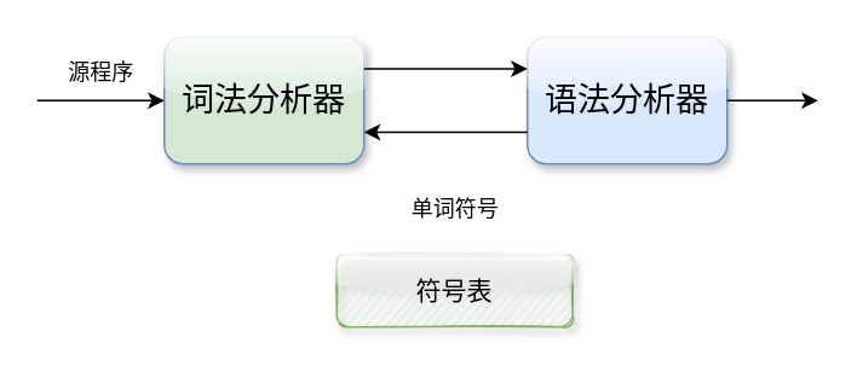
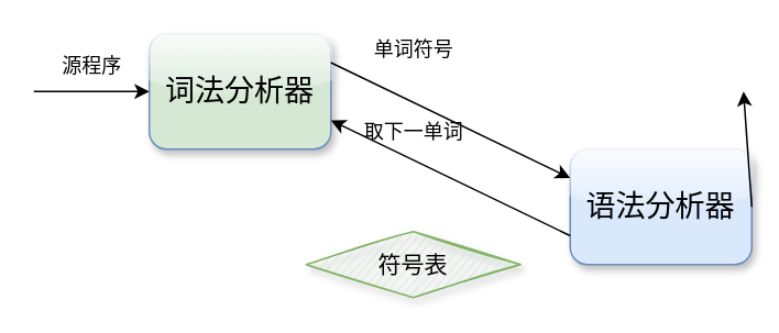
- <mxCell id="3" value="&lt;font style=&quot;font-size: 18px&quot;&gt;语法分析器&lt;/font&gt;" style="rounded=1;whiteSpace=wrap;html=1;fillColor=#dae8fc;strokeColor=#6c8ebf;glass=1;shadow=1;sketch=0;" vertex="1" parent="1"><mxGeometry x="290" y="20" width="110" height="70" as="geometry" /></mxCell>
+ <mxCell id="3" value="&lt;font style=&quot;font-size: 18px&quot;&gt;语法分析器&lt;/font&gt;" style="rounded=1;whiteSpace=wrap;html=1;fillColor=#dae8fc;strokeColor=#6c8ebf;glass=1;shadow=1;sketch=0;" vertex="1" parent="1"><mxGeometry x="345" y="90" width="110" height="70" as="geometry" /></mxCell>
+ <mxCell id="10" value="取下一单词" style="text;html=1;align=center;verticalAlign=middle;resizable=0;points=[];autosize=1;" vertex="1" parent="1"><mxGeometry x="210" y="70" width="80" height="20" as="geometry" /></mxCell>
- <mxCell id="9" value="单词符号" style="text;html=1;align=center;verticalAlign=middle;resizable=0;points=[];autosize=1;" vertex="1" parent="1"><mxGeometry x="220" y="105" width="60" height="20" as="geometry" /></mxCell>
+ <mxCell id="9" value="单词符号" style="text;html=1;align=center;verticalAlign=middle;resizable=0;points=[];autosize=1;" vertex="1" parent="1"><mxGeometry x="220" y="20" width="60" height="20" as="geometry" /></mxCell>
- <mxCell id="4" value="&lt;font style=&quot;font-size: 14px&quot;&gt;符号表&lt;/font&gt;" style="rounded=1;whiteSpace=wrap;html=1;sketch=1;glass=1;shadow=1;fillColor=#d5e8d4;strokeColor=#82b366;" vertex="1" parent="1"><mxGeometry x="185" y="140" width="130" height="40" as="geometry" /></mxCell>
+ <mxCell id="4" value="&lt;font style=&quot;font-size: 14px&quot;&gt;符号表&lt;/font&gt;" style="rhombus;whiteSpace=wrap;html=1;sketch=1;glass=1;shadow=1;fillColor=#d5e8d4;strokeColor=#82b366;" vertex="1" parent="1"><mxGeometry x="185" y="140" width="130" height="40" as="geometry" /></mxCell>
